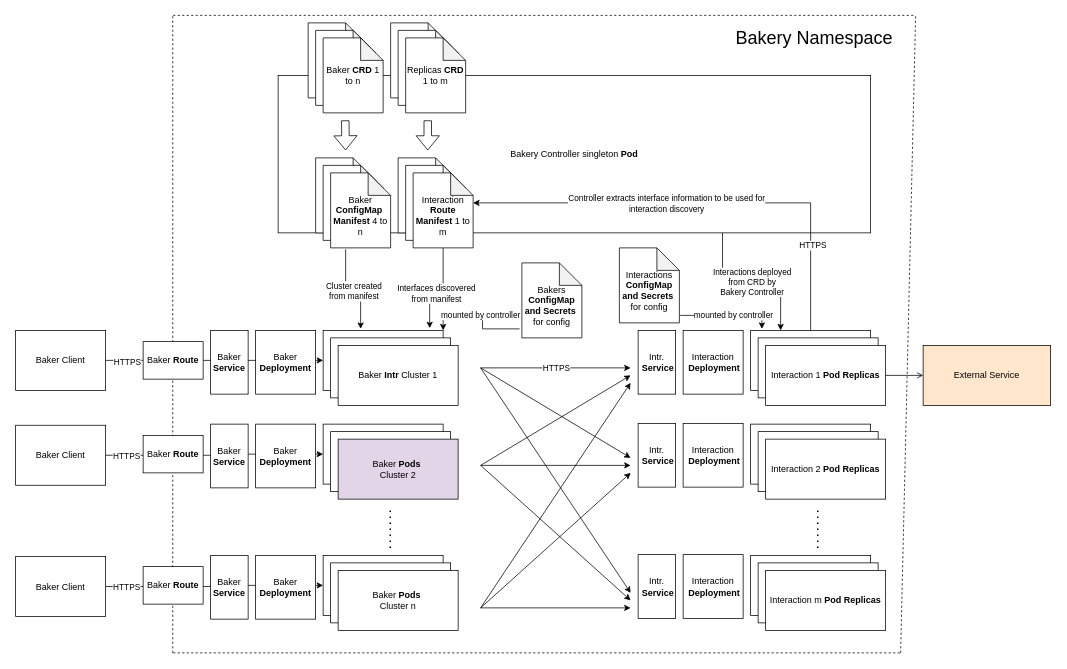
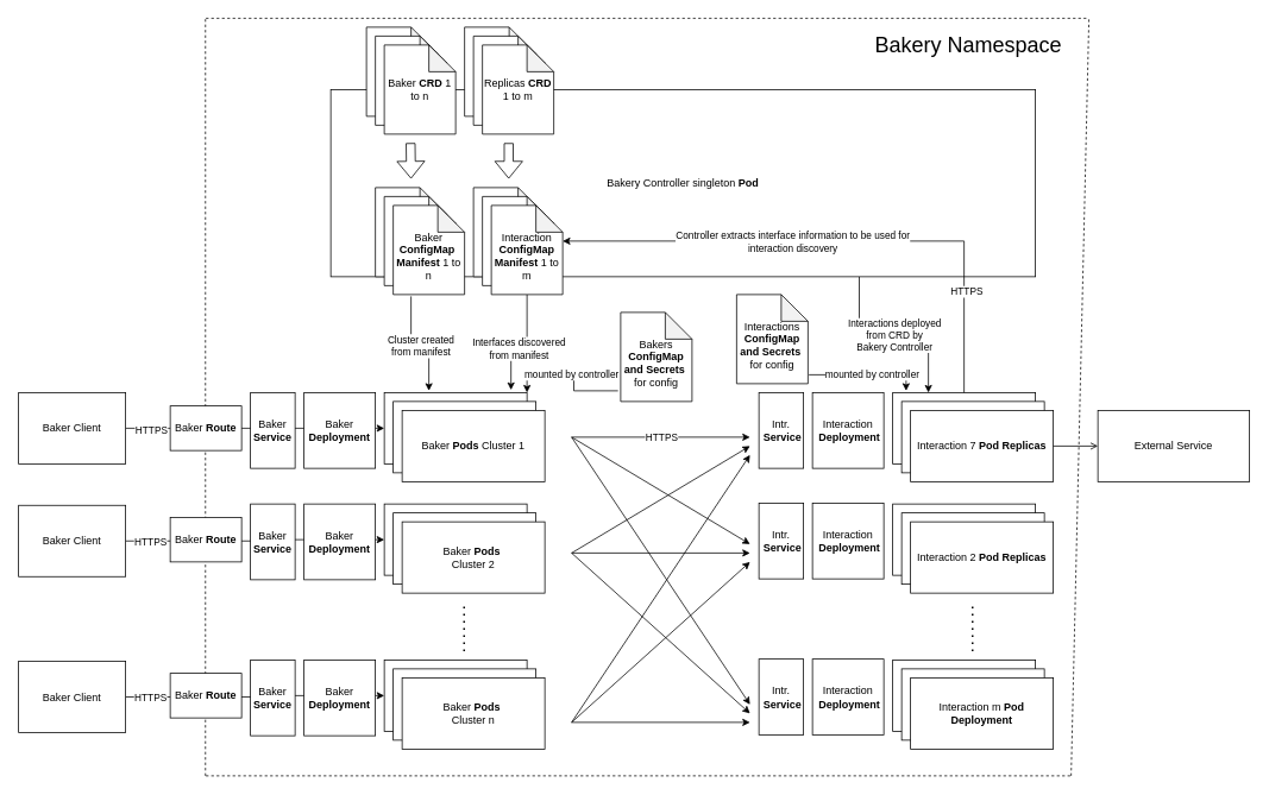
- <mxCell id="80" value="&lt;br&gt;Baker &lt;b&gt;ConfigMap&lt;/b&gt;&amp;nbsp;&lt;br&gt;&lt;b&gt;Manifest&lt;/b&gt;&amp;nbsp;4 to n" style="shape=note;whiteSpace=wrap;html=1;backgroundOutline=1;darkOpacity=0.05;" vertex="1" parent="1"><mxGeometry x="440" y="230" width="80" height="100" as="geometry" /></mxCell>
+ <mxCell id="80" value="&lt;br&gt;Baker &lt;b&gt;ConfigMap&lt;/b&gt;&amp;nbsp;&lt;br&gt;&lt;b&gt;Manifest&lt;/b&gt;&amp;nbsp;1 to n" style="shape=note;whiteSpace=wrap;html=1;backgroundOutline=1;darkOpacity=0.05;" vertex="1" parent="1"><mxGeometry x="440" y="230" width="80" height="100" as="geometry" /></mxCell>
- <mxCell id="85" value="&lt;br&gt;Interaction &lt;b&gt;Route&lt;br&gt;Manifest&lt;/b&gt; 1 to m" style="shape=note;whiteSpace=wrap;html=1;backgroundOutline=1;darkOpacity=0.05;" vertex="1" parent="1"><mxGeometry x="550" y="230" width="80" height="100" as="geometry" /></mxCell>
+ <mxCell id="85" value="&lt;br&gt;Interaction &lt;b&gt;ConfigMap&lt;br&gt;Manifest&lt;/b&gt; 1 to m" style="shape=note;whiteSpace=wrap;html=1;backgroundOutline=1;darkOpacity=0.05;" vertex="1" parent="1"><mxGeometry x="550" y="230" width="80" height="100" as="geometry" /></mxCell>
- <mxCell id="24" value="Baker &lt;b&gt;Intr &lt;/b&gt;Cluster 1" style="whiteSpace=wrap;html=1;" parent="21" vertex="1"><mxGeometry x="20" y="20" width="160" height="80" as="geometry" /></mxCell>
+ <mxCell id="24" value="Baker &lt;b&gt;Pods &lt;/b&gt;Cluster 1" style="whiteSpace=wrap;html=1;" parent="21" vertex="1"><mxGeometry x="20" y="20" width="160" height="80" as="geometry" /></mxCell>
- <mxCell id="10" value="Interaction 1 &lt;b&gt;Pod Replicas&lt;/b&gt;" style="whiteSpace=wrap;html=1;" parent="7" vertex="1"><mxGeometry x="20" y="20" width="160" height="80" as="geometry" /></mxCell>
+ <mxCell id="10" value="Interaction 7 &lt;b&gt;Pod Replicas&lt;/b&gt;" style="whiteSpace=wrap;html=1;" parent="7" vertex="1"><mxGeometry x="20" y="20" width="160" height="80" as="geometry" /></mxCell>
- <mxCell id="63" value="External Service" style="rounded=0;whiteSpace=wrap;html=1;fillColor=#ffe6cc;" parent="1" vertex="1"><mxGeometry x="1230" y="460" width="170" height="80" as="geometry" /></mxCell>
+ <mxCell id="63" value="External Service" style="rounded=0;whiteSpace=wrap;html=1;" parent="1" vertex="1"><mxGeometry x="1230" y="460" width="170" height="80" as="geometry" /></mxCell>
- <mxCell id="28" value="Baker&amp;nbsp;&lt;b&gt;Pods&amp;nbsp;&lt;/b&gt;&lt;br&gt;Cluster 2" style="whiteSpace=wrap;html=1;fillColor=#e1d5e7;" parent="25" vertex="1"><mxGeometry x="20" y="20" width="160" height="80" as="geometry" /></mxCell>
+ <mxCell id="28" value="Baker&amp;nbsp;&lt;b&gt;Pods&amp;nbsp;&lt;/b&gt;&lt;br&gt;Cluster 2" style="whiteSpace=wrap;html=1;" parent="25" vertex="1"><mxGeometry x="20" y="20" width="160" height="80" as="geometry" /></mxCell>
- <mxCell id="18" value="Interaction m &lt;b&gt;Pod Replicas&lt;/b&gt;" style="whiteSpace=wrap;html=1;" parent="15" vertex="1"><mxGeometry x="20" y="20" width="160" height="80" as="geometry" /></mxCell>
+ <mxCell id="18" value="Interaction m &lt;b&gt;Pod Deployment&lt;/b&gt;" style="whiteSpace=wrap;html=1;" parent="15" vertex="1"><mxGeometry x="20" y="20" width="160" height="80" as="geometry" /></mxCell>
